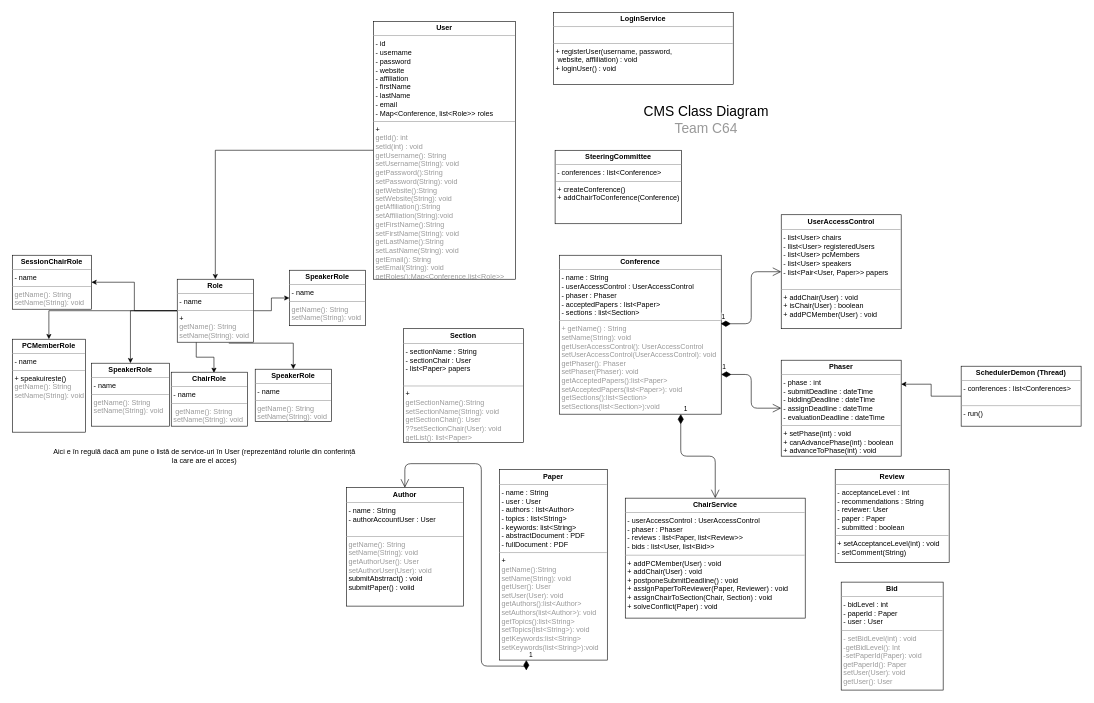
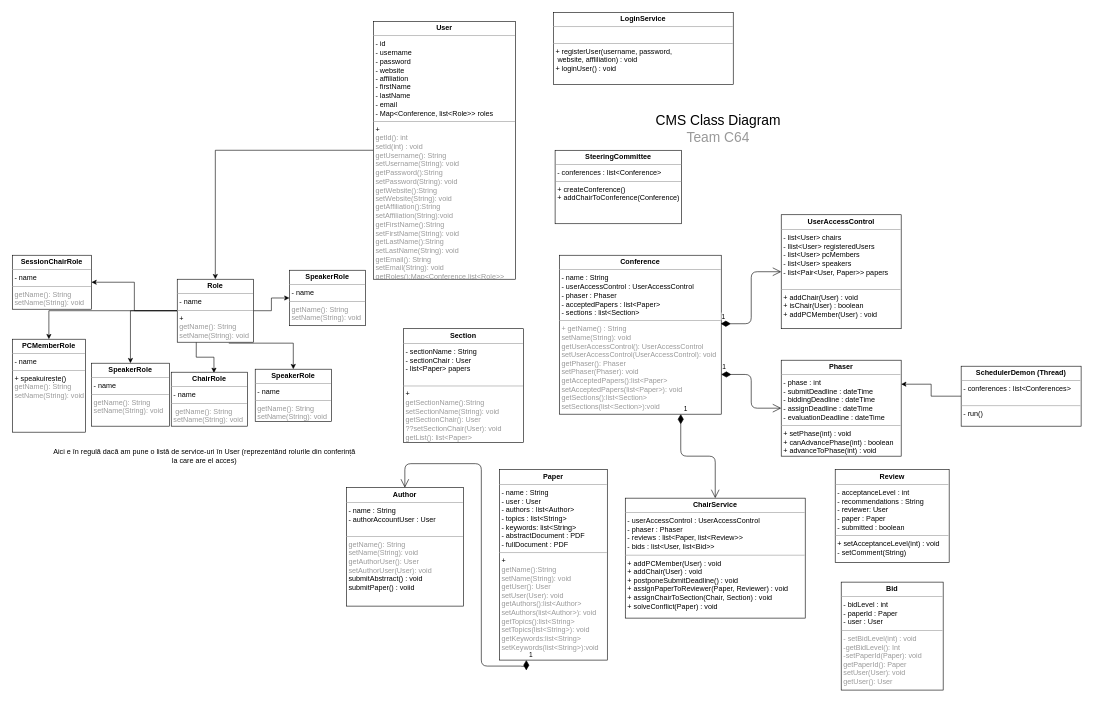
- <mxCell id="17" value="&lt;font style=&quot;font-size: 23px&quot;&gt;CMS Class Diagram&lt;br&gt;&lt;font color=&quot;#999999&quot;&gt;Team C64&lt;/font&gt;&lt;br&gt;&lt;/font&gt;" style="text;html=1;strokeColor=none;fillColor=none;align=center;verticalAlign=middle;whiteSpace=wrap;rounded=0;" parent="1" vertex="1"><mxGeometry x="942" y="165" width="470" height="70" as="geometry" /></mxCell>
+ <mxCell id="17" value="&lt;font style=&quot;font-size: 23px&quot;&gt;CMS Class Diagram&lt;br&gt;&lt;font color=&quot;#999999&quot;&gt;Team C64&lt;/font&gt;&lt;br&gt;&lt;/font&gt;" style="text;html=1;strokeColor=none;fillColor=none;align=center;verticalAlign=middle;whiteSpace=wrap;rounded=0;" parent="1" vertex="1"><mxGeometry x="962" y="180" width="470" height="70" as="geometry" /></mxCell>
